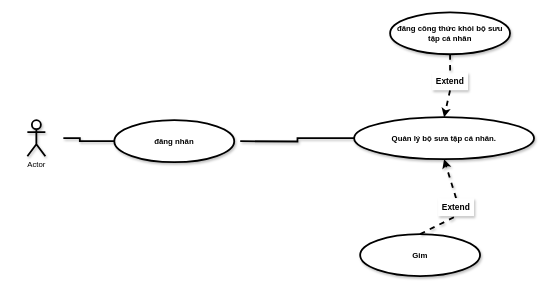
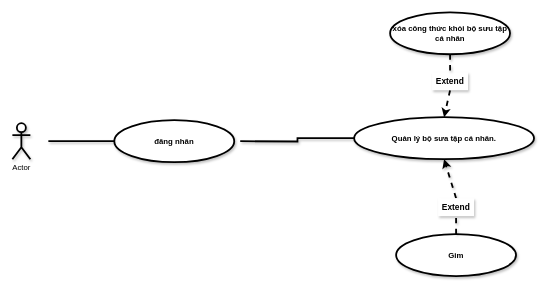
- <mxCell id="11" value="đăng công thức khỏi bộ sưu tập cá nhân" style="ellipse;whiteSpace=wrap;html=1;align=center;newEdgeStyle={&quot;edgeStyle&quot;:&quot;entityRelationEdgeStyle&quot;,&quot;startArrow&quot;:&quot;none&quot;,&quot;endArrow&quot;:&quot;none&quot;,&quot;segment&quot;:10,&quot;curved&quot;:1};treeFolding=1;treeMoving=1;shadow=1;fontSize=13;strokeWidth=3;fillColor=default;gradientColor=#ffffff;fontStyle=1" vertex="1" parent="1"><mxGeometry x="650" y="20" width="200" height="70" as="geometry" /></mxCell>
+ <mxCell id="11" value="xóa công thức khỏi bộ sưu tập cá nhân" style="ellipse;whiteSpace=wrap;html=1;align=center;newEdgeStyle={&quot;edgeStyle&quot;:&quot;entityRelationEdgeStyle&quot;,&quot;startArrow&quot;:&quot;none&quot;,&quot;endArrow&quot;:&quot;none&quot;,&quot;segment&quot;:10,&quot;curved&quot;:1};treeFolding=1;treeMoving=1;shadow=1;fontSize=13;strokeWidth=3;fillColor=default;gradientColor=#ffffff;fontStyle=1" vertex="1" parent="1"><mxGeometry x="650" y="20" width="200" height="70" as="geometry" /></mxCell>
- <mxCell id="2" value="Actor" style="shape=umlActor;verticalLabelPosition=bottom;verticalAlign=top;html=1;outlineConnect=0;strokeWidth=3;gradientColor=#ffffff;shadow=1;fontSize=13;points=[[0,1,0,0,0],[1,0,0,26,-6],[1,0.13,0,30,0],[1,0.3,0,30,0],[1,0.5,0,30,0],[1,0.67,0,30,0],[1,0.83,0,26,0],[1,1,0,20,0]];" parent="1" vertex="1"><mxGeometry x="45" y="200" width="30" height="60" as="geometry" /></mxCell>
+ <mxCell id="2" value="Actor" style="shape=umlActor;verticalLabelPosition=bottom;verticalAlign=top;html=1;outlineConnect=0;strokeWidth=3;gradientColor=#ffffff;shadow=1;fontSize=13;points=[[0,1,0,0,0],[1,0,0,26,-6],[1,0.13,0,30,0],[1,0.3,0,30,0],[1,0.5,0,30,0],[1,0.67,0,30,0],[1,0.83,0,26,0],[1,1,0,20,0]];" parent="1" vertex="1"><mxGeometry x="20" y="205" width="30" height="60" as="geometry" /></mxCell>
- <mxCell id="6" value="Gim" style="ellipse;whiteSpace=wrap;html=1;align=center;newEdgeStyle={&quot;edgeStyle&quot;:&quot;entityRelationEdgeStyle&quot;,&quot;startArrow&quot;:&quot;none&quot;,&quot;endArrow&quot;:&quot;none&quot;,&quot;segment&quot;:10,&quot;curved&quot;:1};treeFolding=1;treeMoving=1;shadow=1;fontSize=13;strokeWidth=3;fillColor=default;gradientColor=#ffffff;fontStyle=1" parent="1" vertex="1"><mxGeometry x="600" y="390" width="200" height="70" as="geometry" /></mxCell>
+ <mxCell id="6" value="Gim" style="ellipse;whiteSpace=wrap;html=1;align=center;newEdgeStyle={&quot;edgeStyle&quot;:&quot;entityRelationEdgeStyle&quot;,&quot;startArrow&quot;:&quot;none&quot;,&quot;endArrow&quot;:&quot;none&quot;,&quot;segment&quot;:10,&quot;curved&quot;:1};treeFolding=1;treeMoving=1;shadow=1;fontSize=13;strokeWidth=3;fillColor=default;gradientColor=#ffffff;fontStyle=1" parent="1" vertex="1"><mxGeometry x="660" y="390" width="200" height="70" as="geometry" /></mxCell>
